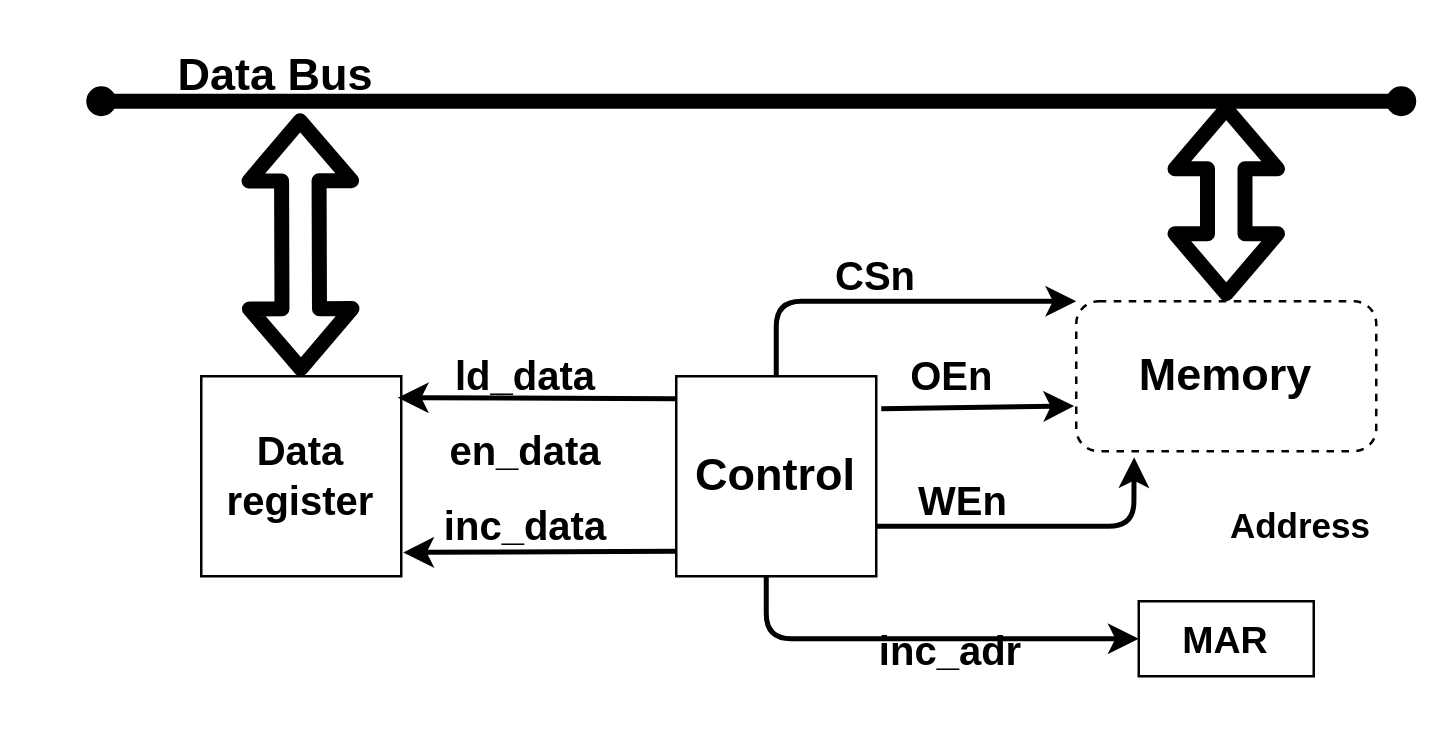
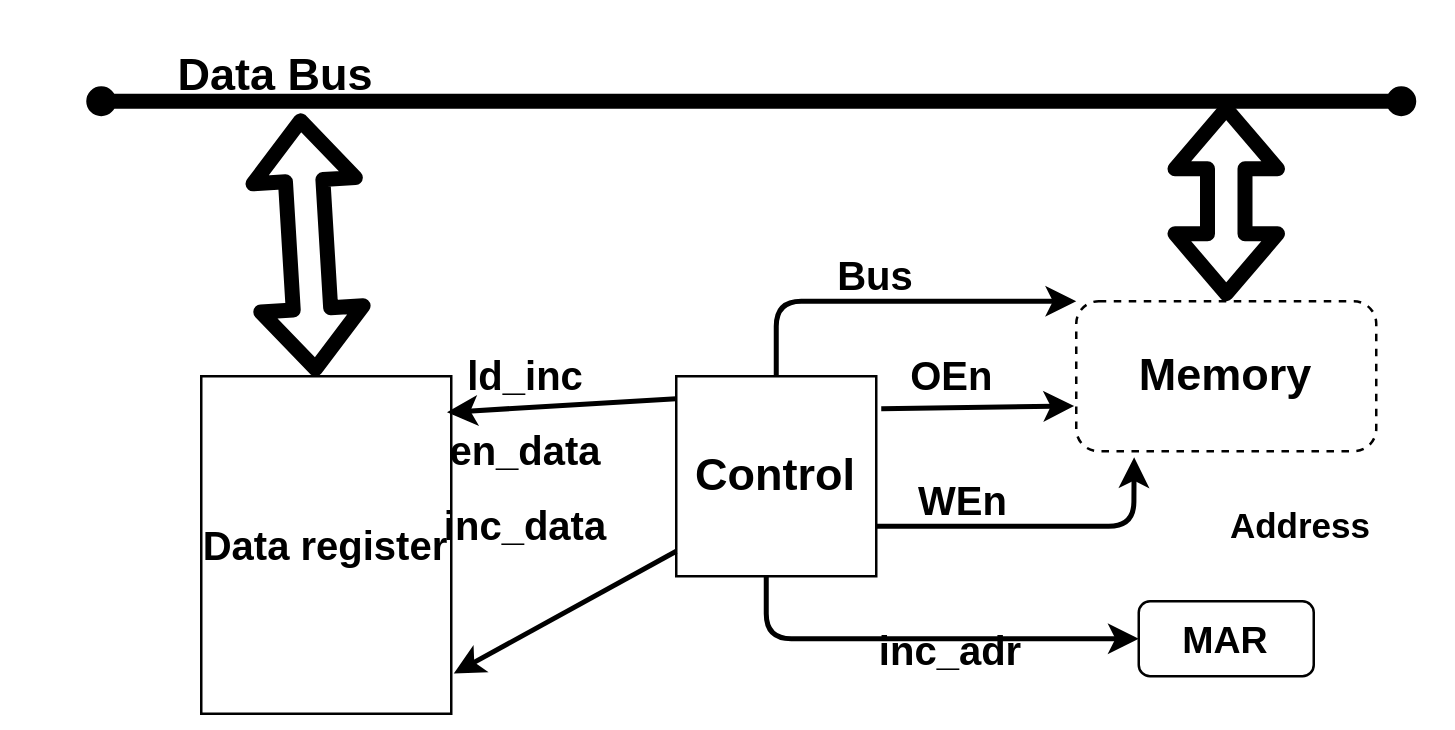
- <mxCell id="21" value="&lt;font style=&quot;font-size: 16px&quot;&gt;&lt;b&gt;CSn&lt;/b&gt;&lt;/font&gt;" style="text;html=1;strokeColor=none;fillColor=none;align=center;verticalAlign=middle;whiteSpace=wrap;rounded=0;" vertex="1" parent="1"><mxGeometry x="330" y="100" width="40" height="20" as="geometry" /></mxCell>
+ <mxCell id="21" value="&lt;font style=&quot;font-size: 16px&quot;&gt;&lt;b&gt;Bus&lt;/b&gt;&lt;/font&gt;" style="text;html=1;strokeColor=none;fillColor=none;align=center;verticalAlign=middle;whiteSpace=wrap;rounded=0;" vertex="1" parent="1"><mxGeometry x="330" y="100" width="40" height="20" as="geometry" /></mxCell>
- <mxCell id="12" value="&lt;font style=&quot;font-size: 16px&quot;&gt;&lt;b&gt;ld_data&lt;/b&gt;&lt;/font&gt;" style="text;html=1;strokeColor=none;fillColor=none;align=center;verticalAlign=middle;whiteSpace=wrap;rounded=0;" vertex="1" parent="1"><mxGeometry x="190" y="140" width="40" height="20" as="geometry" /></mxCell>
+ <mxCell id="12" value="&lt;font style=&quot;font-size: 16px&quot;&gt;&lt;b&gt;ld_inc&lt;/b&gt;&lt;/font&gt;" style="text;html=1;strokeColor=none;fillColor=none;align=center;verticalAlign=middle;whiteSpace=wrap;rounded=0;" vertex="1" parent="1"><mxGeometry x="190" y="140" width="40" height="20" as="geometry" /></mxCell>
- <mxCell id="4" value="&lt;font style=&quot;font-size: 16px&quot;&gt;&lt;b&gt;Data register&lt;br&gt;&lt;/b&gt;&lt;/font&gt;" style="whiteSpace=wrap;html=1;aspect=fixed;" vertex="1" parent="1"><mxGeometry x="80" y="150" width="80" height="80" as="geometry" /></mxCell>
+ <mxCell id="4" value="&lt;font style=&quot;font-size: 16px&quot;&gt;&lt;b&gt;Data register&lt;br&gt;&lt;/b&gt;&lt;/font&gt;" style="whiteSpace=wrap;html=1;aspect=fixed;" vertex="1" parent="1"><mxGeometry x="80" y="150" width="100" height="135" as="geometry" /></mxCell>
- <mxCell id="7" value="&lt;font style=&quot;font-size: 15px&quot;&gt;&lt;b&gt;MAR&lt;/b&gt;&lt;/font&gt;" style="whiteSpace=wrap;html=1;rounded=0;" vertex="1" parent="1"><mxGeometry x="455" y="240" width="70" height="30" as="geometry" /></mxCell>
+ <mxCell id="7" value="&lt;font style=&quot;font-size: 15px&quot;&gt;&lt;b&gt;MAR&lt;/b&gt;&lt;/font&gt;" style="rounded=1;whiteSpace=wrap;html=1;" vertex="1" parent="1"><mxGeometry x="455" y="240" width="70" height="30" as="geometry" /></mxCell>
